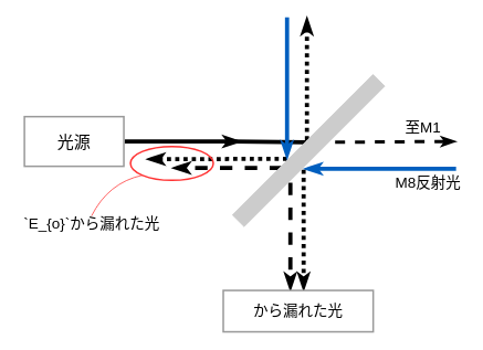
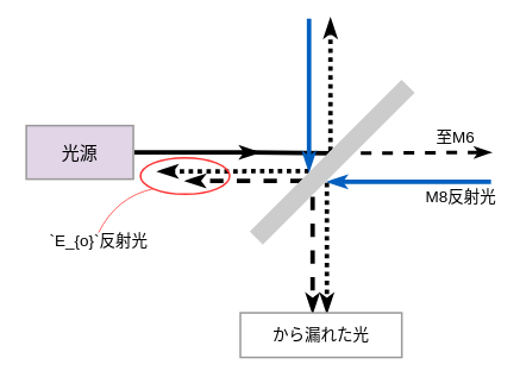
- <mxCell id="12" value="&lt;font style=&quot;font-size: 18px&quot;&gt;至M1&lt;/font&gt;" style="text;html=1;align=center;verticalAlign=middle;resizable=0;points=[];autosize=1;strokeColor=none;fillColor=none;" parent="1" vertex="1"><mxGeometry x="480" y="143.5" width="60" height="20" as="geometry" /></mxCell>
+ <mxCell id="12" value="&lt;font style=&quot;font-size: 18px&quot;&gt;至M6&lt;/font&gt;" style="text;html=1;align=center;verticalAlign=middle;resizable=0;points=[];autosize=1;strokeColor=none;fillColor=none;" parent="1" vertex="1"><mxGeometry x="480" y="143.5" width="60" height="20" as="geometry" /></mxCell>
- <mxCell id="19" value="光源" style="whiteSpace=wrap;html=1;fontSize=20;strokeColor=#999999;strokeWidth=2;" parent="1" vertex="1"><mxGeometry x="29" y="140" width="120" height="60" as="geometry" /></mxCell>
+ <mxCell id="19" value="光源" style="whiteSpace=wrap;html=1;fontSize=20;strokeColor=#999999;strokeWidth=2;fillColor=#e1d5e7;" parent="1" vertex="1"><mxGeometry x="29" y="140" width="120" height="60" as="geometry" /></mxCell>
- <mxCell id="2" value="&lt;font style=&quot;font-size: 18px&quot;&gt;`E_{o}`から漏れた光&lt;/font&gt;" style="text;html=1;align=center;verticalAlign=middle;resizable=0;points=[];autosize=1;strokeColor=none;fillColor=none;" parent="1" vertex="1"><mxGeometry x="20" y="260" width="180" height="20" as="geometry" /></mxCell>
+ <mxCell id="2" value="&lt;font style=&quot;font-size: 18px&quot;&gt;`E_{o}`反射光&lt;/font&gt;" style="text;html=1;align=center;verticalAlign=middle;resizable=0;points=[];autosize=1;strokeColor=none;fillColor=none;" parent="1" vertex="1"><mxGeometry x="20" y="260" width="180" height="20" as="geometry" /></mxCell>
